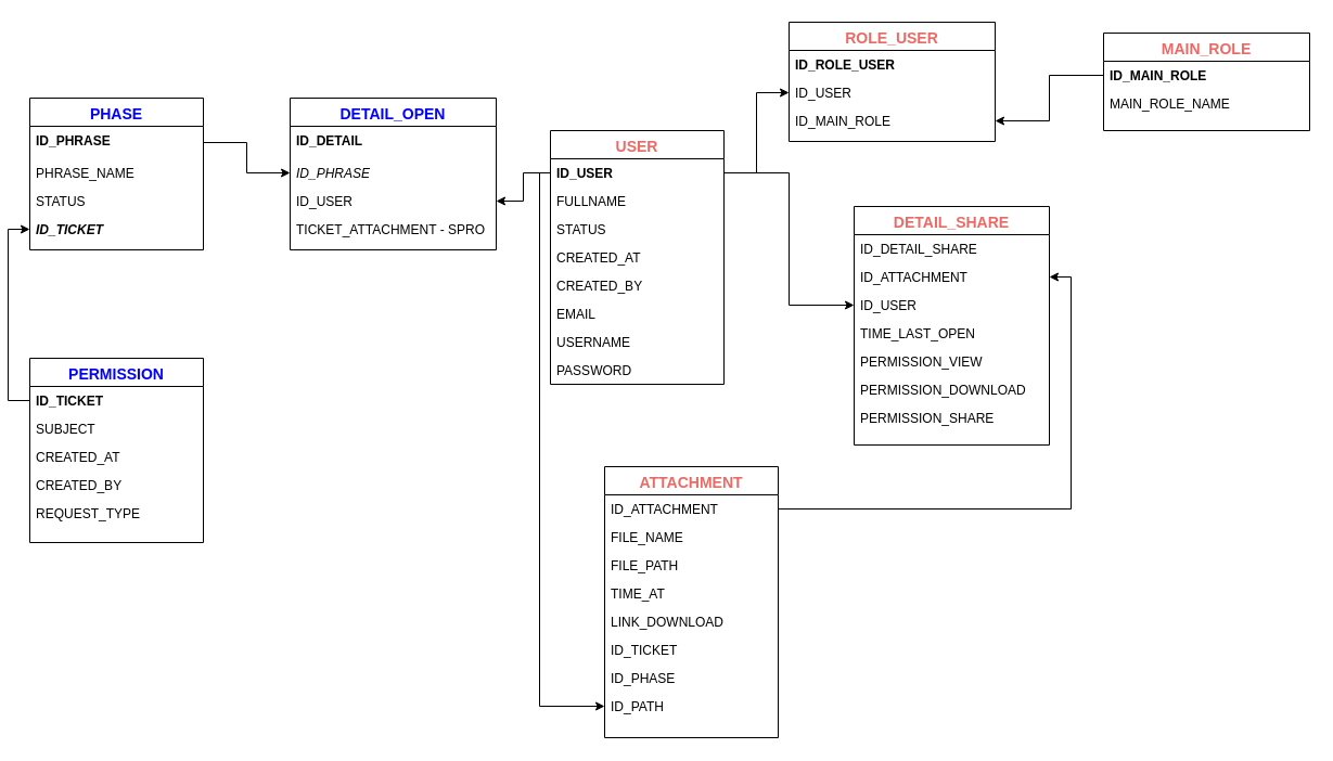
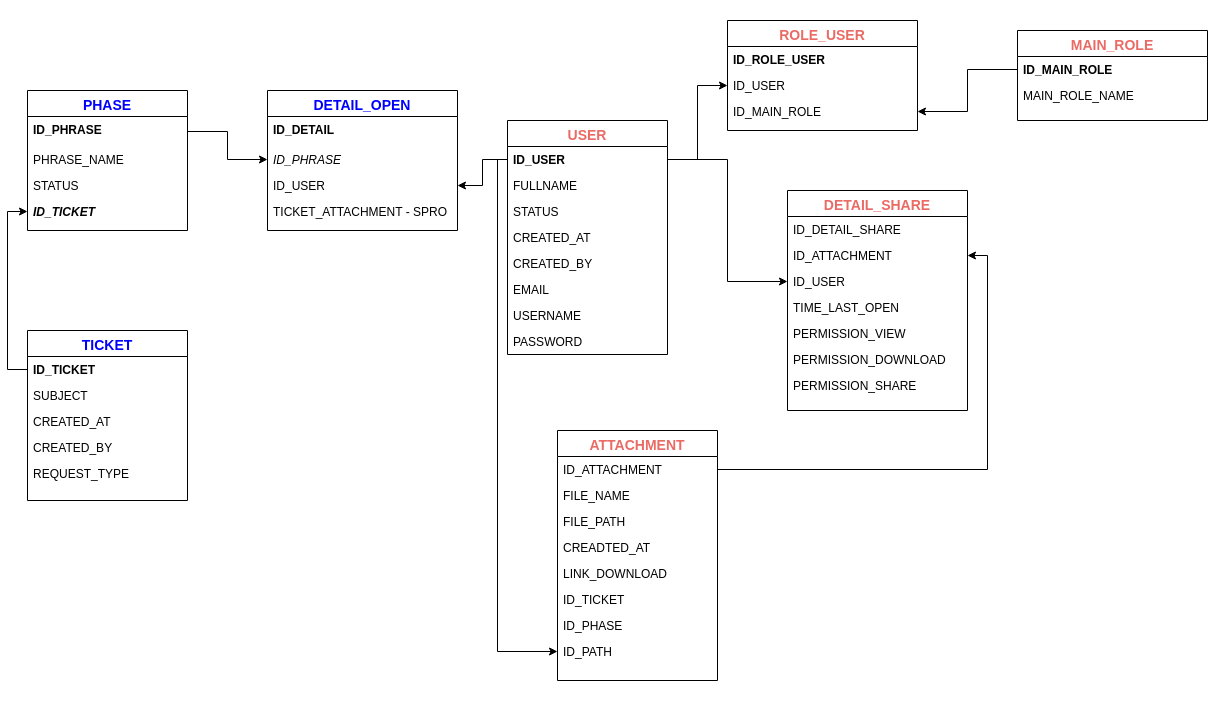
- <mxCell id="25" value="PERMISSION" style="swimlane;fontStyle=1;align=center;verticalAlign=top;childLayout=stackLayout;horizontal=1;startSize=26;horizontalStack=0;resizeParent=1;resizeLast=0;collapsible=1;marginBottom=0;rounded=0;shadow=0;strokeWidth=1;fontSize=14;fontColor=#0000FF;" vertex="1" parent="1"><mxGeometry x="20" y="330" width="160" height="170" as="geometry"><mxRectangle x="340" y="380" width="170" height="26" as="alternateBounds" /></mxGeometry></mxCell>
+ <mxCell id="25" value="TICKET" style="swimlane;fontStyle=1;align=center;verticalAlign=top;childLayout=stackLayout;horizontal=1;startSize=26;horizontalStack=0;resizeParent=1;resizeLast=0;collapsible=1;marginBottom=0;rounded=0;shadow=0;strokeWidth=1;fontSize=14;fontColor=#0000FF;" vertex="1" parent="1"><mxGeometry x="20" y="330" width="160" height="170" as="geometry"><mxRectangle x="340" y="380" width="170" height="26" as="alternateBounds" /></mxGeometry></mxCell>
- <mxCell id="11" value="TIME_AT" style="text;align=left;verticalAlign=top;spacingLeft=4;spacingRight=4;overflow=hidden;rotatable=0;points=[[0,0.5],[1,0.5]];portConstraint=eastwest;rounded=0;shadow=0;html=0;" parent="7" vertex="1"><mxGeometry y="104" width="160" height="26" as="geometry" /></mxCell>
+ <mxCell id="11" value="CREADTED_AT" style="text;align=left;verticalAlign=top;spacingLeft=4;spacingRight=4;overflow=hidden;rotatable=0;points=[[0,0.5],[1,0.5]];portConstraint=eastwest;rounded=0;shadow=0;html=0;" parent="7" vertex="1"><mxGeometry y="104" width="160" height="26" as="geometry" /></mxCell>
